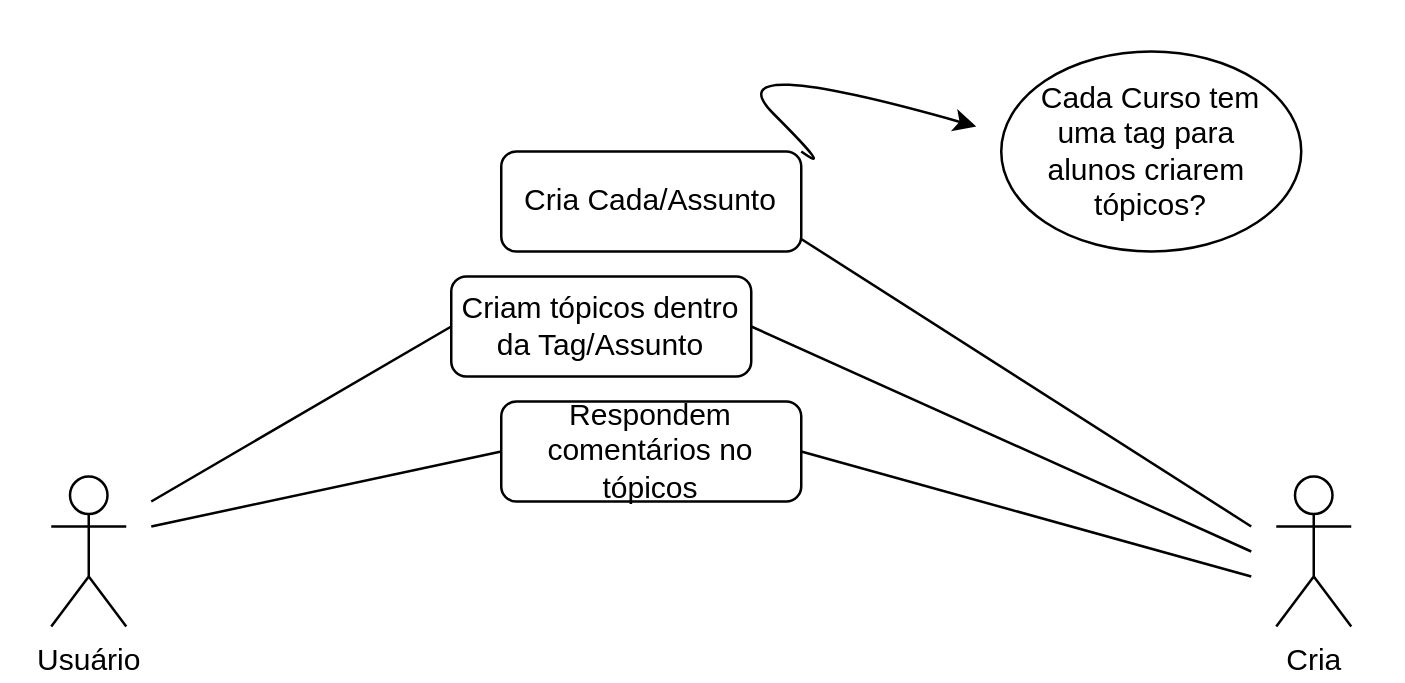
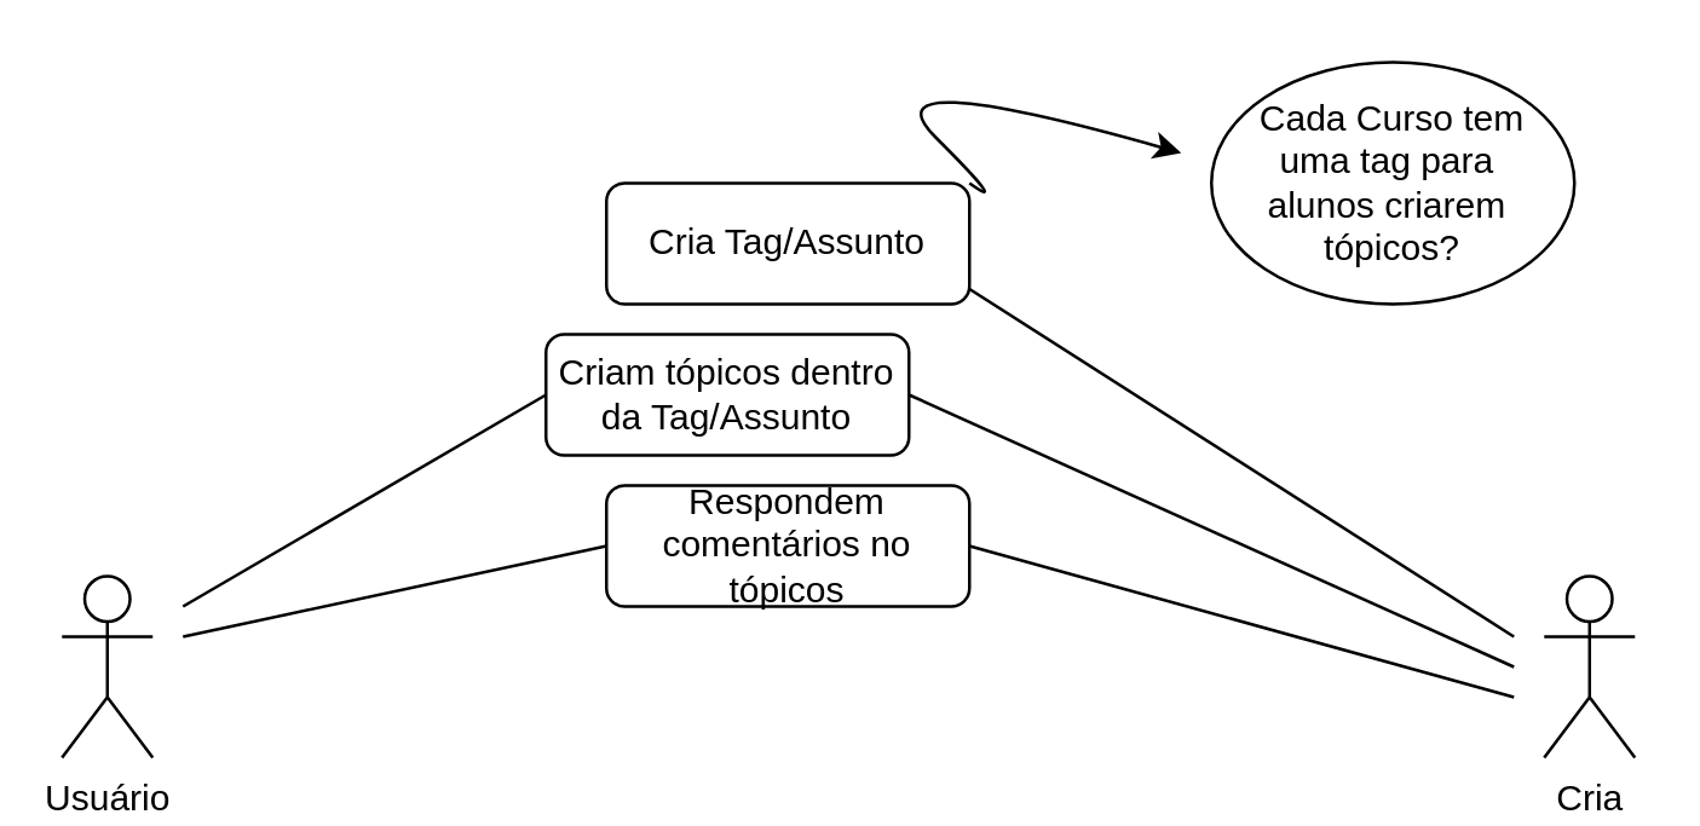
- <mxCell id="11" value="Cria Cada/Assunto" style="rounded=1;whiteSpace=wrap;html=1;" vertex="1" parent="1"><mxGeometry x="200" y="60" width="120" height="40" as="geometry" /></mxCell>
+ <mxCell id="11" value="Cria Tag/Assunto" style="rounded=1;whiteSpace=wrap;html=1;" vertex="1" parent="1"><mxGeometry x="200" y="60" width="120" height="40" as="geometry" /></mxCell>
